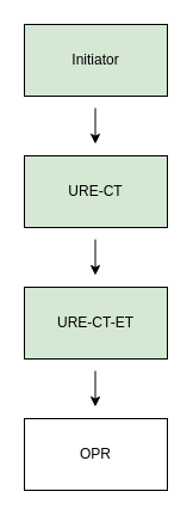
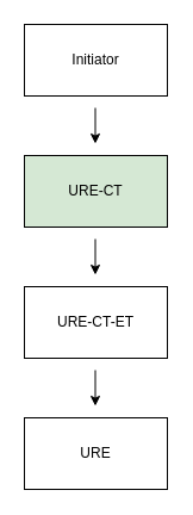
- <mxCell id="2" value="Initiator" style="rounded=0;whiteSpace=wrap;html=1;fillColor=#d5e8d4;" parent="1" vertex="1"><mxGeometry x="20" y="20" width="120" height="60" as="geometry" /></mxCell>
+ <mxCell id="2" value="Initiator" style="rounded=0;whiteSpace=wrap;html=1;" parent="1" vertex="1"><mxGeometry x="20" y="20" width="120" height="60" as="geometry" /></mxCell>
- <mxCell id="4" value="URE-CT-ET" style="rounded=0;whiteSpace=wrap;html=1;fillColor=#d5e8d4;" parent="1" vertex="1"><mxGeometry x="20" y="240" width="120" height="60" as="geometry" /></mxCell>
+ <mxCell id="4" value="URE-CT-ET" style="rounded=0;whiteSpace=wrap;html=1;" parent="1" vertex="1"><mxGeometry x="20" y="240" width="120" height="60" as="geometry" /></mxCell>
- <mxCell id="7" value="OPR" style="rounded=0;whiteSpace=wrap;html=1;" parent="1" vertex="1"><mxGeometry x="20" y="350" width="120" height="60" as="geometry" /></mxCell>
+ <mxCell id="7" value="URE" style="rounded=0;whiteSpace=wrap;html=1;" parent="1" vertex="1"><mxGeometry x="20" y="350" width="120" height="60" as="geometry" /></mxCell>
